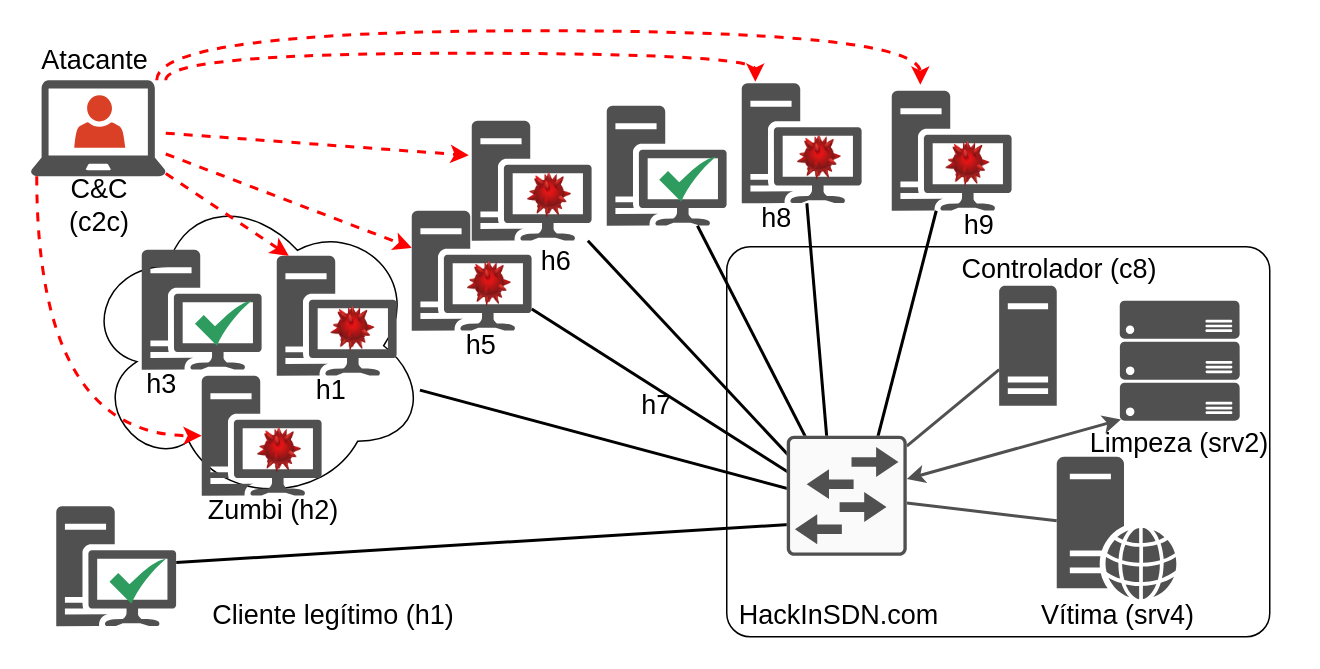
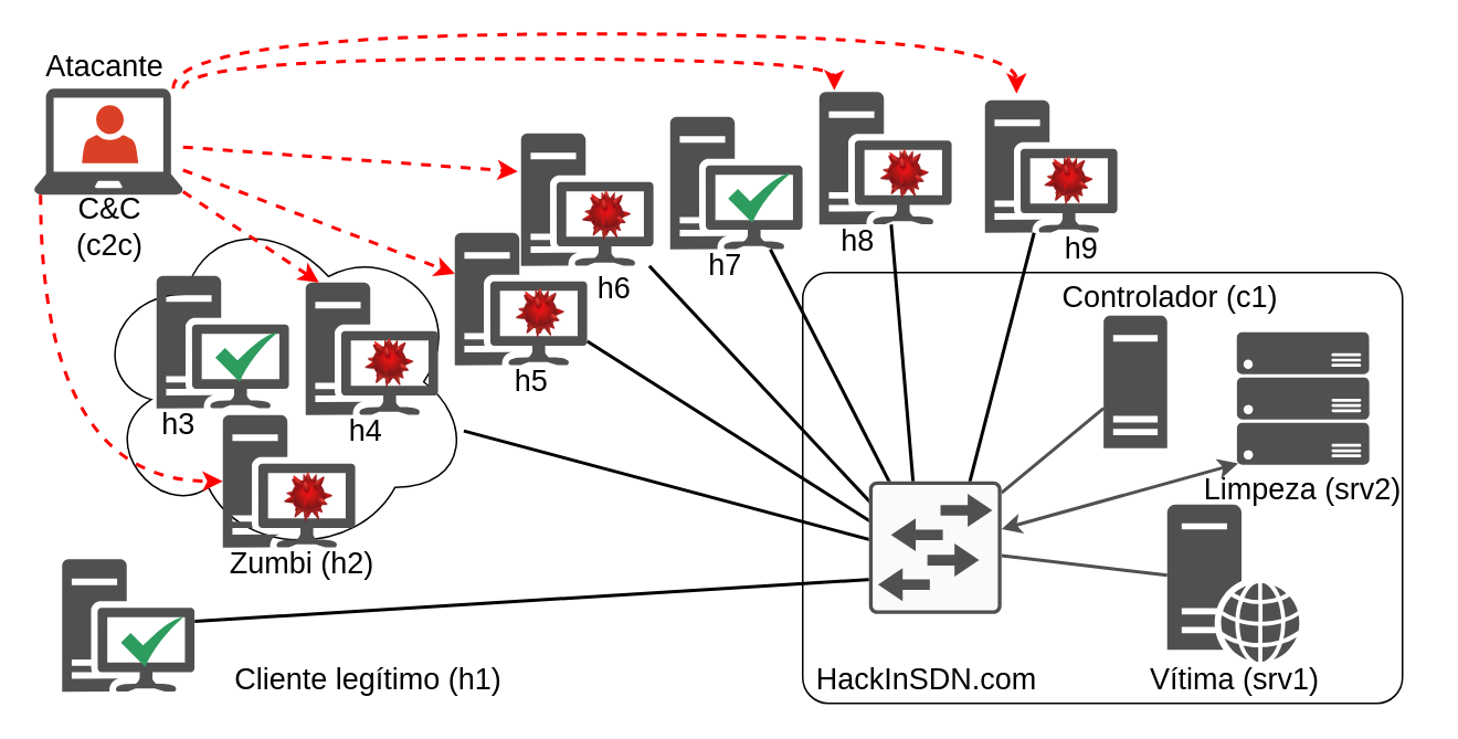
- <mxCell id="57" value="Controlador (c8)" style="text;html=1;strokeColor=none;fillColor=none;align=center;verticalAlign=middle;whiteSpace=wrap;rounded=0;fontSize=18;" parent="1" vertex="1"><mxGeometry x="633.6" y="169" width="144" height="20" as="geometry" /></mxCell>
+ <mxCell id="57" value="Controlador (c1)" style="text;html=1;strokeColor=none;fillColor=none;align=center;verticalAlign=middle;whiteSpace=wrap;rounded=0;fontSize=18;" parent="1" vertex="1"><mxGeometry x="633.6" y="169" width="144" height="20" as="geometry" /></mxCell>
- <mxCell id="60" value="h1" style="text;html=1;strokeColor=none;fillColor=none;align=center;verticalAlign=middle;whiteSpace=wrap;rounded=0;fontSize=18;" vertex="1" parent="1"><mxGeometry x="187" y="250" width="67" height="20" as="geometry" /></mxCell>
+ <mxCell id="60" value="h4" style="text;html=1;strokeColor=none;fillColor=none;align=center;verticalAlign=middle;whiteSpace=wrap;rounded=0;fontSize=18;" vertex="1" parent="1"><mxGeometry x="187" y="250" width="67" height="20" as="geometry" /></mxCell>
- <mxCell id="63" value="h7" style="text;html=1;strokeColor=none;fillColor=none;align=center;verticalAlign=middle;whiteSpace=wrap;rounded=0;fontSize=18;" vertex="1" parent="1"><mxGeometry x="404" y="260" width="67" height="20" as="geometry" /></mxCell>
+ <mxCell id="63" value="h7" style="text;html=1;strokeColor=none;fillColor=none;align=center;verticalAlign=middle;whiteSpace=wrap;rounded=0;fontSize=18;" vertex="1" parent="1"><mxGeometry x="404" y="150" width="67" height="20" as="geometry" /></mxCell>
- <mxCell id="33" value="Vítima (srv4)" style="text;html=1;strokeColor=none;fillColor=none;align=center;verticalAlign=middle;whiteSpace=wrap;rounded=0;fontSize=18;" parent="1" vertex="1"><mxGeometry x="685.6" y="400" width="118.4" height="20" as="geometry" /></mxCell>
+ <mxCell id="33" value="Vítima (srv1)" style="text;html=1;strokeColor=none;fillColor=none;align=center;verticalAlign=middle;whiteSpace=wrap;rounded=0;fontSize=18;" parent="1" vertex="1"><mxGeometry x="685.6" y="400" width="118.4" height="20" as="geometry" /></mxCell>
